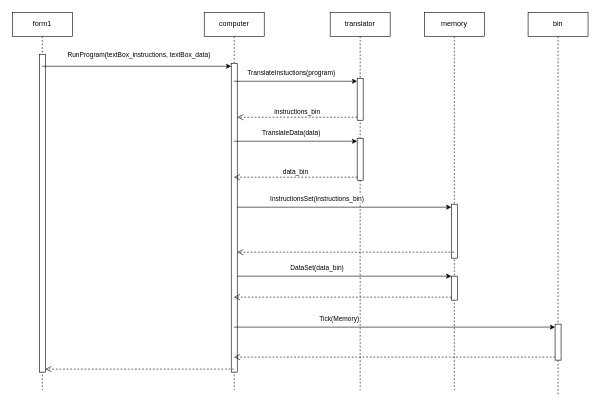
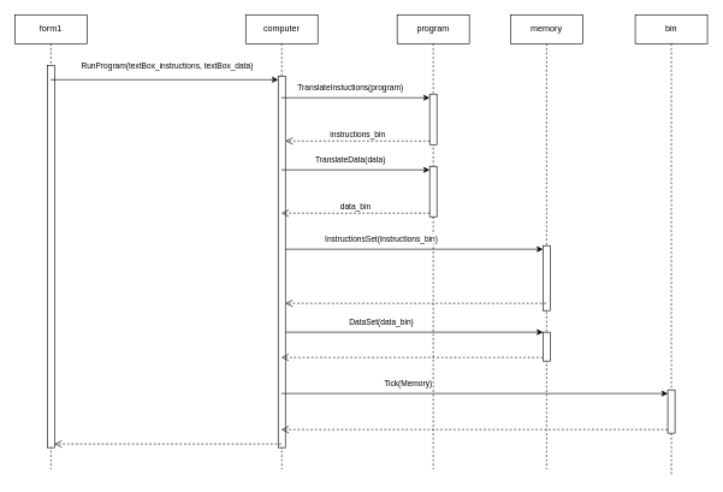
- <mxCell id="8" value="translator" style="shape=umlLifeline;perimeter=lifelinePerimeter;whiteSpace=wrap;html=1;container=1;dropTarget=0;collapsible=0;recursiveResize=0;outlineConnect=0;portConstraint=eastwest;newEdgeStyle={&quot;curved&quot;:0,&quot;rounded&quot;:0};" vertex="1" parent="1"><mxGeometry x="550" y="20" width="100" height="630" as="geometry" /></mxCell>
+ <mxCell id="8" value="program" style="shape=umlLifeline;perimeter=lifelinePerimeter;whiteSpace=wrap;html=1;container=1;dropTarget=0;collapsible=0;recursiveResize=0;outlineConnect=0;portConstraint=eastwest;newEdgeStyle={&quot;curved&quot;:0,&quot;rounded&quot;:0};" vertex="1" parent="1"><mxGeometry x="550" y="20" width="100" height="630" as="geometry" /></mxCell>
